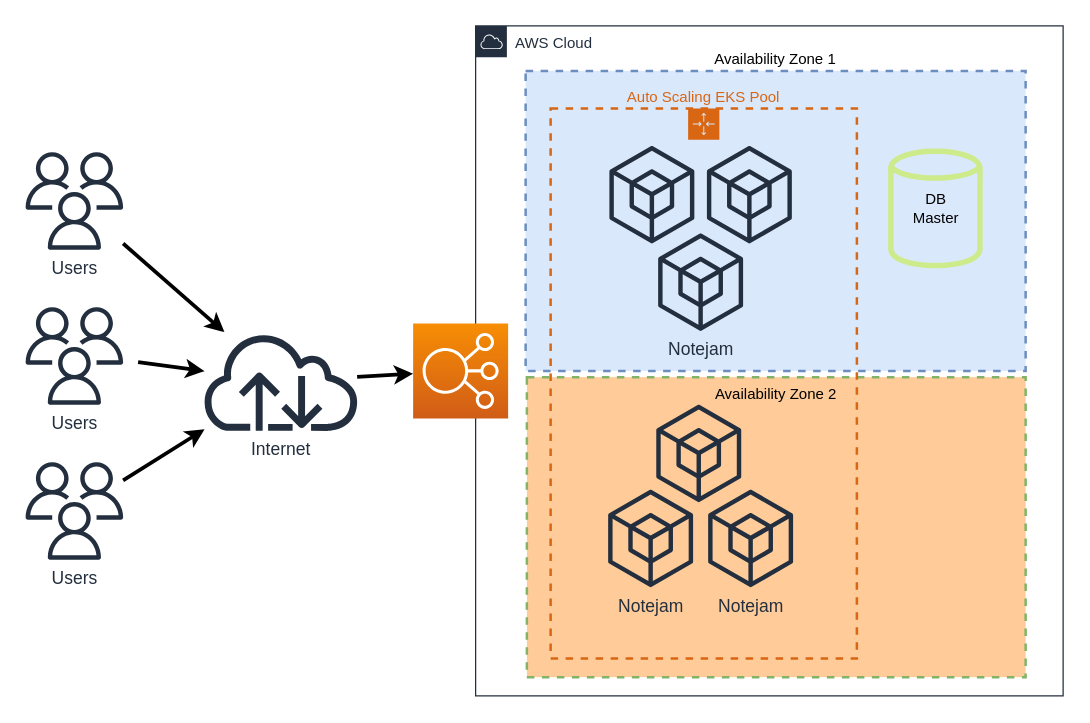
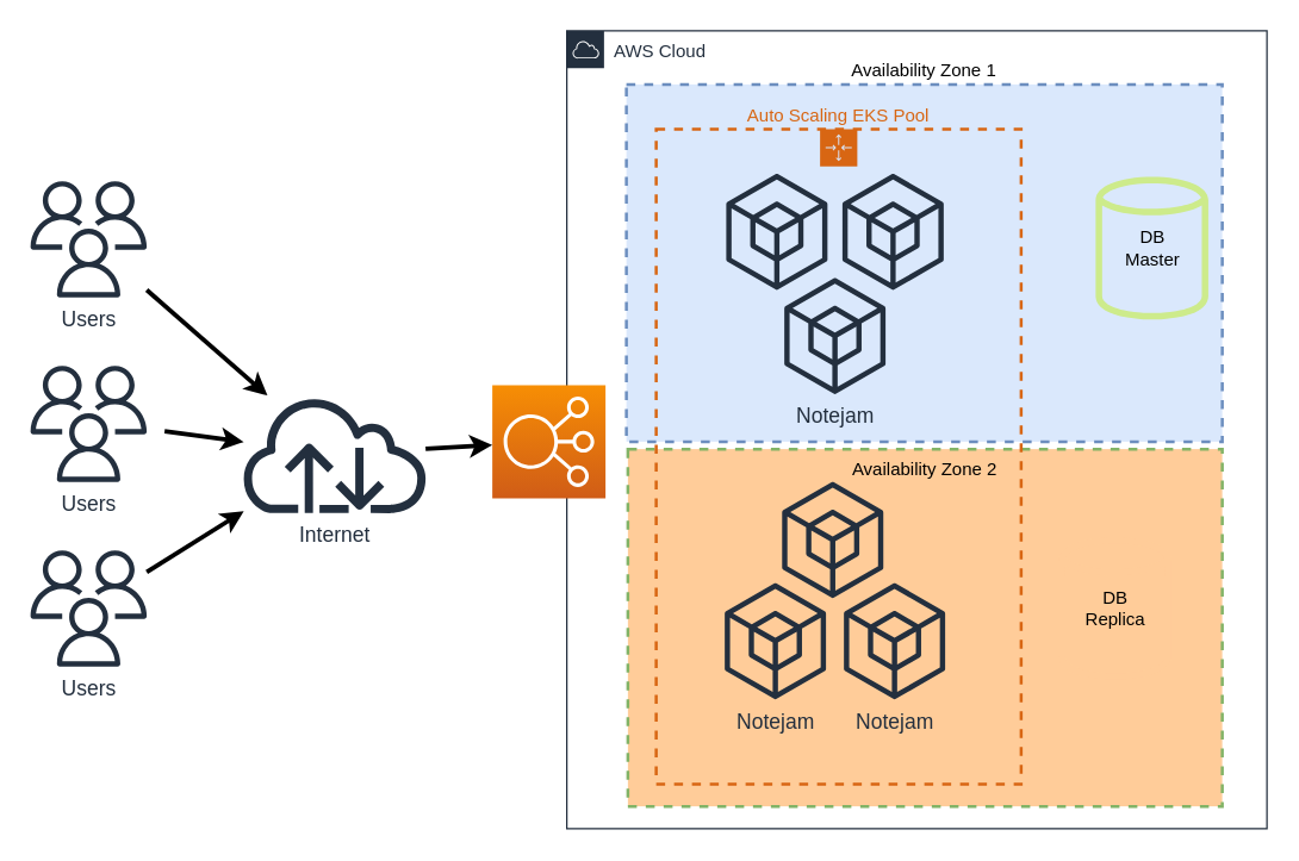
- <mxCell id="21" value="DB&lt;br&gt;Master" style="outlineConnect=0;fillColor=#cdeb8b;strokeColor=#36393d;dashed=0;verticalLabelPosition=middle;verticalAlign=middle;align=center;html=1;fontSize=12;fontStyle=0;aspect=fixed;pointerEvents=1;shape=mxgraph.aws4.generic_database;labelPosition=center;" parent="1" vertex="1"><mxGeometry x="710" y="116" width="75.64" height="100" as="geometry" /></mxCell>
+ <mxCell id="21" value="DB&lt;br&gt;Master" style="outlineConnect=0;fillColor=#cdeb8b;strokeColor=#36393d;dashed=0;verticalLabelPosition=middle;verticalAlign=middle;align=center;html=1;fontSize=12;fontStyle=0;aspect=fixed;pointerEvents=1;shape=mxgraph.aws4.generic_database;labelPosition=center;" parent="1" vertex="1"><mxGeometry x="735" y="116" width="75.64" height="100" as="geometry" /></mxCell>
+ <mxCell id="22" value="DB&lt;br&gt;Replica" style="outlineConnect=0;fillColor=#ffcc99;strokeColor=#36393d;dashed=0;verticalLabelPosition=middle;verticalAlign=middle;align=center;html=1;fontSize=12;fontStyle=0;aspect=fixed;pointerEvents=1;shape=mxgraph.aws4.generic_database;labelPosition=center;" parent="1" vertex="1"><mxGeometry x="710" y="358" width="75.64" height="100" as="geometry" /></mxCell>
